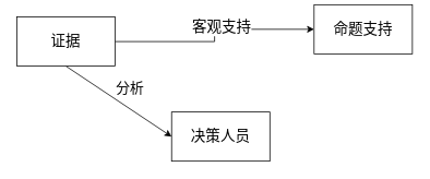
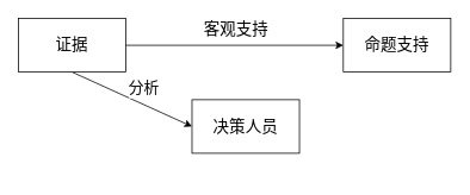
- <mxCell id="7" value="&lt;font style=&quot;font-size: 18px;&quot;&gt;命题支持&lt;/font&gt;" style="rounded=0;whiteSpace=wrap;html=1;" vertex="1" parent="1"><mxGeometry x="383" y="5" width="120" height="60" as="geometry" /></mxCell>
+ <mxCell id="7" value="&lt;font style=&quot;font-size: 18px;&quot;&gt;命题支持&lt;/font&gt;" style="rounded=0;whiteSpace=wrap;html=1;" vertex="1" parent="1"><mxGeometry x="383" y="20" width="120" height="60" as="geometry" /></mxCell>
- <mxCell id="8" value="&lt;font style=&quot;font-size: 18px;&quot;&gt;决策人员&lt;/font&gt;" style="rounded=0;whiteSpace=wrap;html=1;" vertex="1" parent="1"><mxGeometry x="209" y="136" width="120" height="60" as="geometry" /></mxCell>
+ <mxCell id="8" value="&lt;font style=&quot;font-size: 18px;&quot;&gt;决策人员&lt;/font&gt;" style="rounded=0;whiteSpace=wrap;html=1;" vertex="1" parent="1"><mxGeometry x="214" y="111" width="120" height="60" as="geometry" /></mxCell>
